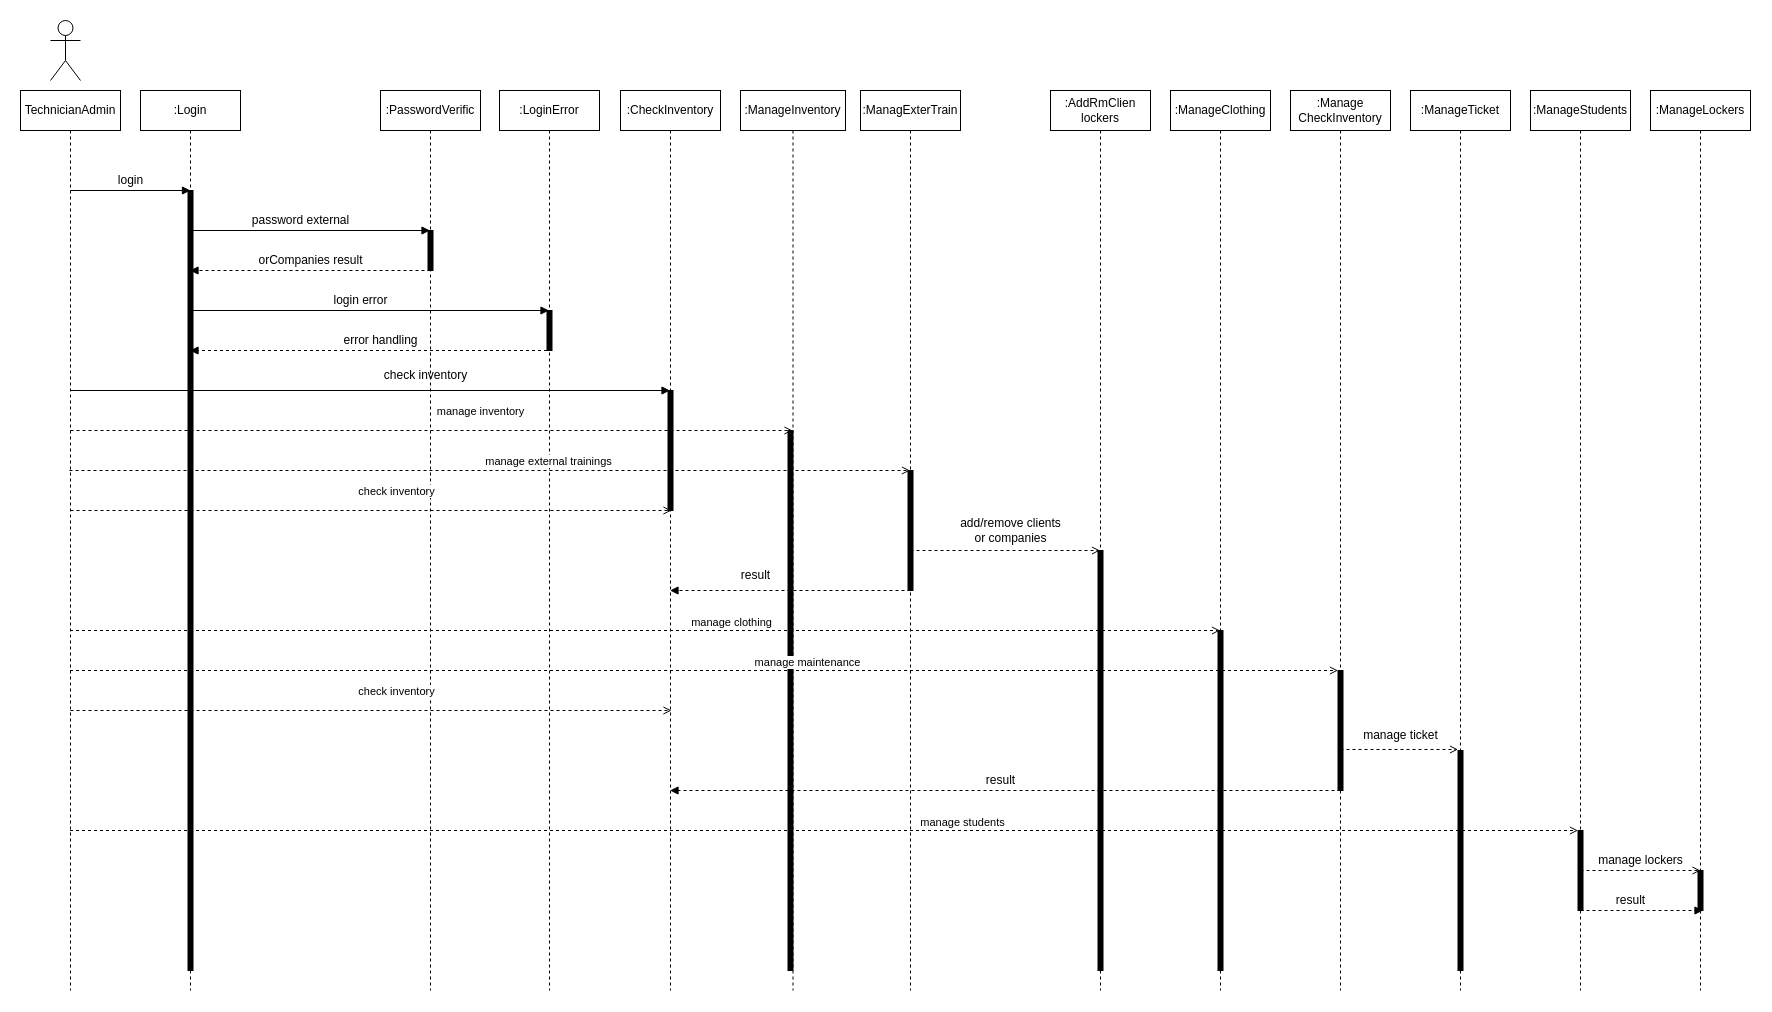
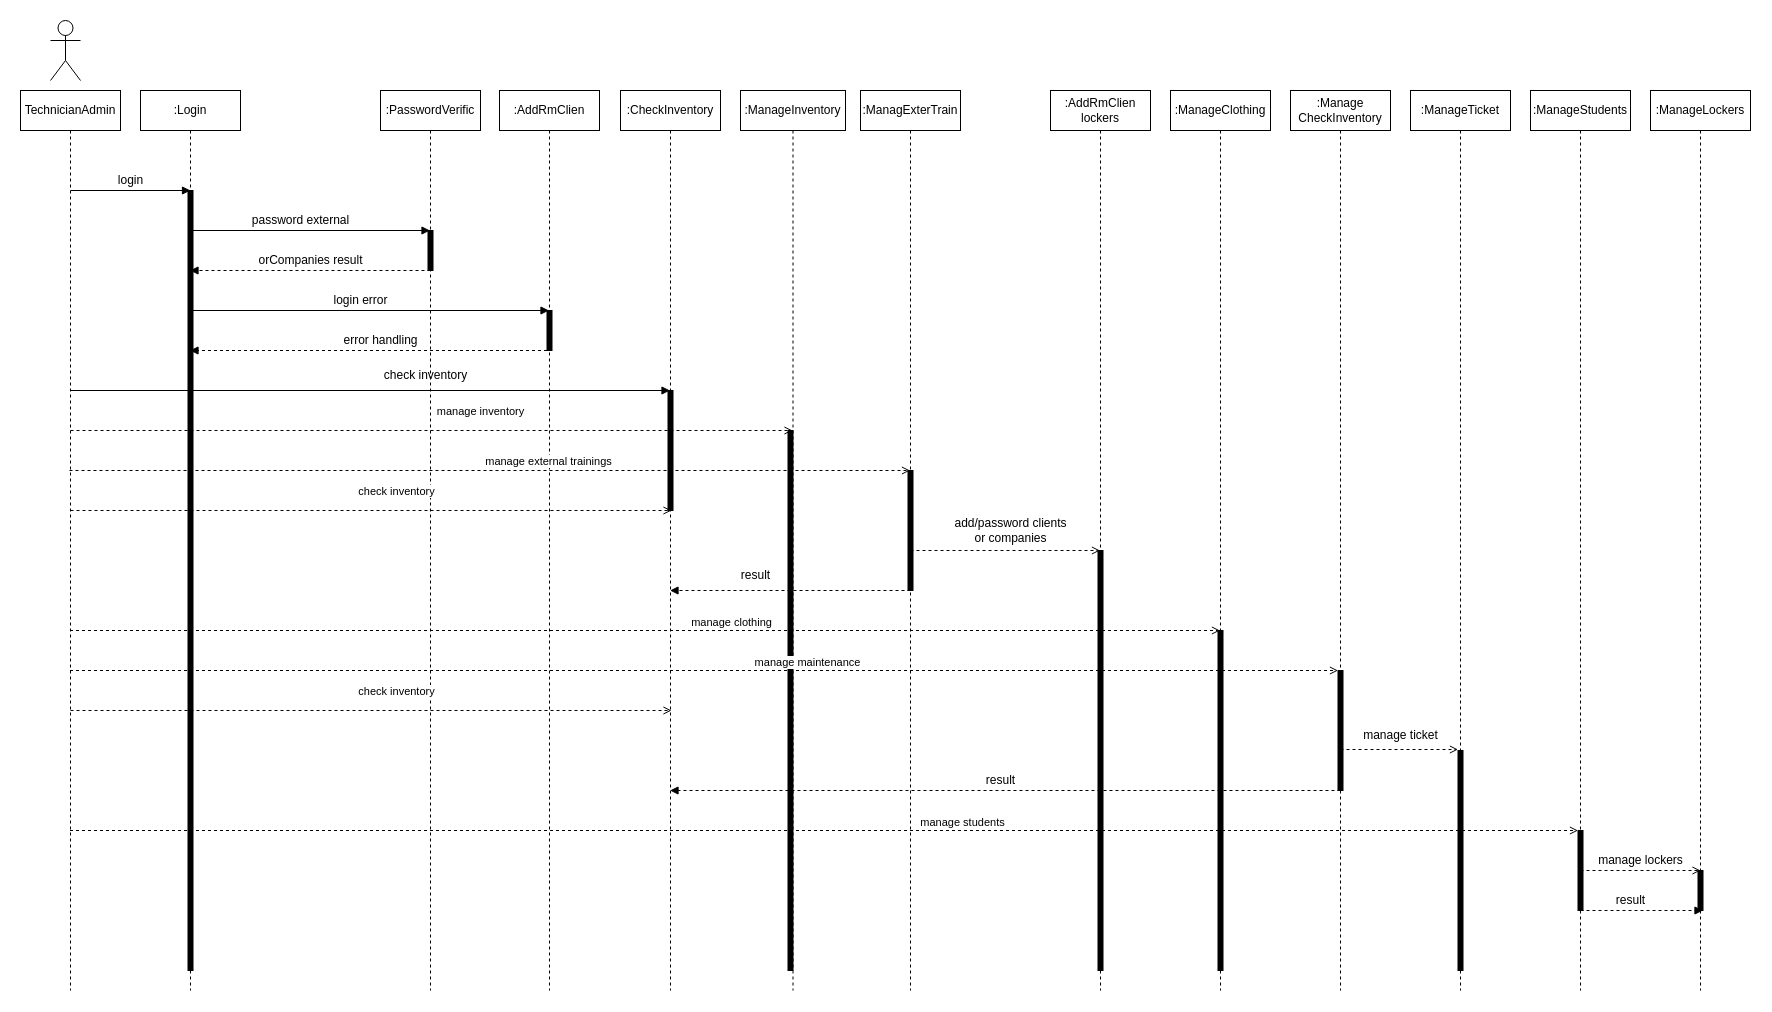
- <mxCell id="16" value=":LoginError" style="shape=umlLifeline;perimeter=lifelinePerimeter;whiteSpace=wrap;html=1;container=1;collapsible=0;recursiveResize=0;outlineConnect=0;" parent="1" vertex="1"><mxGeometry x="499" y="90" width="100" height="900" as="geometry" /></mxCell>
+ <mxCell id="16" value=":AddRmClien" style="shape=umlLifeline;perimeter=lifelinePerimeter;whiteSpace=wrap;html=1;container=1;collapsible=0;recursiveResize=0;outlineConnect=0;" parent="1" vertex="1"><mxGeometry x="499" y="90" width="100" height="900" as="geometry" /></mxCell>
- <mxCell id="56" value="add/remove clients&lt;br&gt;or companies" style="text;html=1;align=center;verticalAlign=middle;resizable=0;points=[];autosize=1;strokeColor=none;fillColor=none;" parent="1" vertex="1"><mxGeometry x="950" y="510" width="120" height="40" as="geometry" /></mxCell>
+ <mxCell id="56" value="add/password clients&lt;br&gt;or companies" style="text;html=1;align=center;verticalAlign=middle;resizable=0;points=[];autosize=1;strokeColor=none;fillColor=none;" parent="1" vertex="1"><mxGeometry x="950" y="510" width="120" height="40" as="geometry" /></mxCell>
